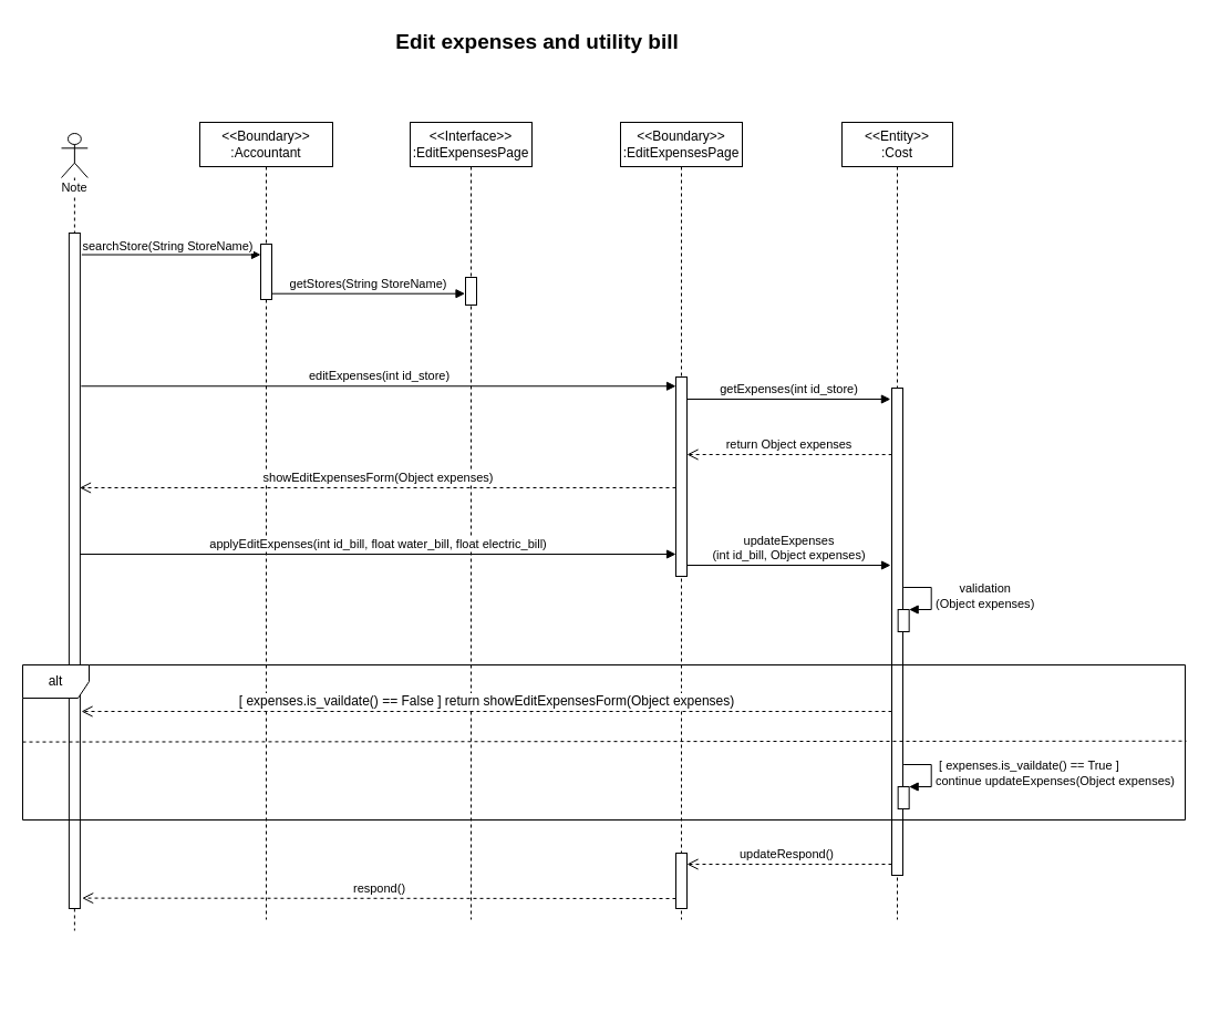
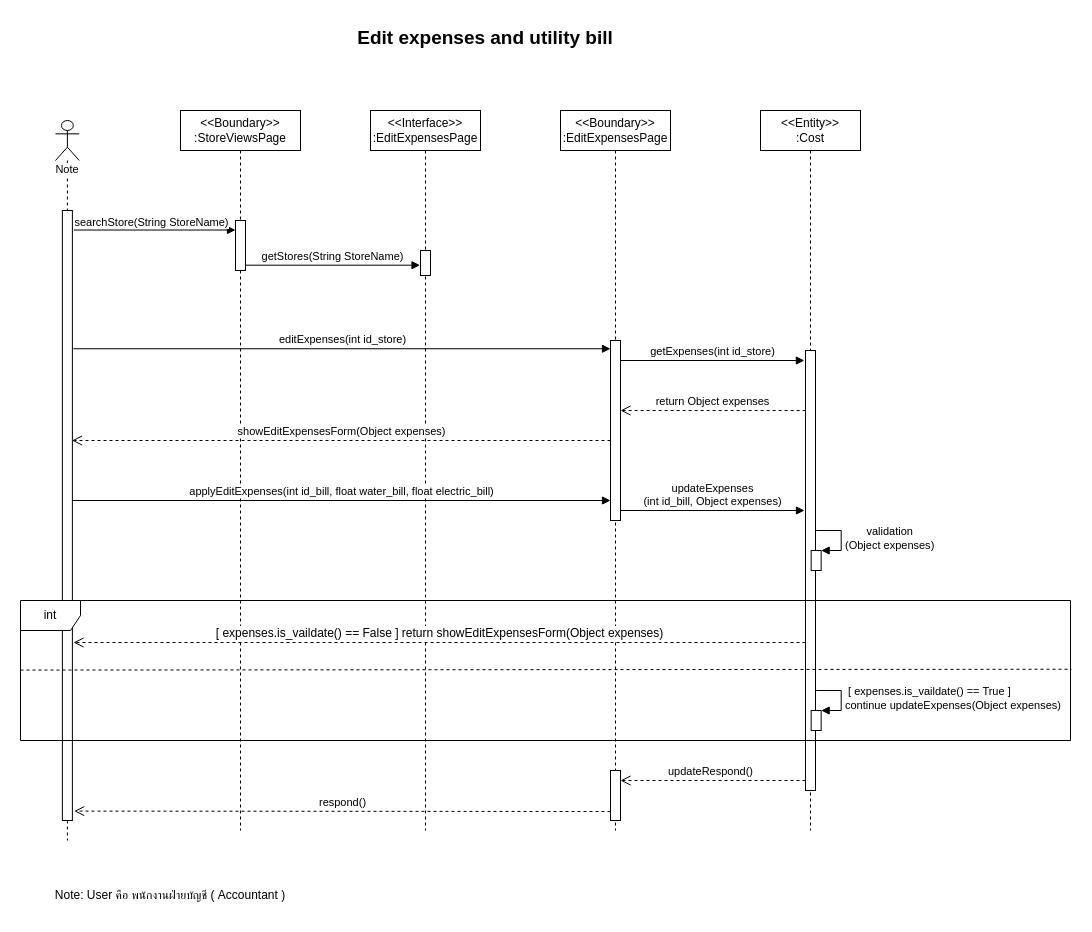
- <mxCell id="2" value="&lt;span style=&quot;background-color: rgb(255 , 255 , 255)&quot;&gt;&amp;lt;&amp;lt;Boundary&amp;gt;&amp;gt;&lt;br&gt;&lt;/span&gt;:Accountant" style="shape=umlLifeline;perimeter=lifelinePerimeter;whiteSpace=wrap;html=1;container=1;collapsible=0;recursiveResize=0;outlineConnect=0;" parent="1" vertex="1"><mxGeometry x="180" y="110" width="120" height="720" as="geometry" /></mxCell>
+ <mxCell id="2" value="&lt;span style=&quot;background-color: rgb(255 , 255 , 255)&quot;&gt;&amp;lt;&amp;lt;Boundary&amp;gt;&amp;gt;&lt;br&gt;&lt;/span&gt;:StoreViewsPage" style="shape=umlLifeline;perimeter=lifelinePerimeter;whiteSpace=wrap;html=1;container=1;collapsible=0;recursiveResize=0;outlineConnect=0;" parent="1" vertex="1"><mxGeometry x="180" y="110" width="120" height="720" as="geometry" /></mxCell>
- <mxCell id="31" value="alt" style="shape=umlFrame;whiteSpace=wrap;html=1;" parent="1" vertex="1"><mxGeometry x="20" y="600" width="1050" height="140" as="geometry" /></mxCell>
+ <mxCell id="31" value="int" style="shape=umlFrame;whiteSpace=wrap;html=1;" parent="1" vertex="1"><mxGeometry x="20" y="600" width="1050" height="140" as="geometry" /></mxCell>
+ <mxCell id="11" value="&lt;span style=&quot;text-align: left; font-size: 12px;&quot;&gt;Note: User คือ พนักงานฝ่ายบัญชี ( Accountant&amp;nbsp;)&lt;/span&gt;" style="text;html=1;strokeColor=none;fillColor=none;align=center;verticalAlign=middle;whiteSpace=wrap;rounded=0;fontSize=12;" parent="1" vertex="1"><mxGeometry x="45" y="880" width="250" height="30" as="geometry" /></mxCell>
